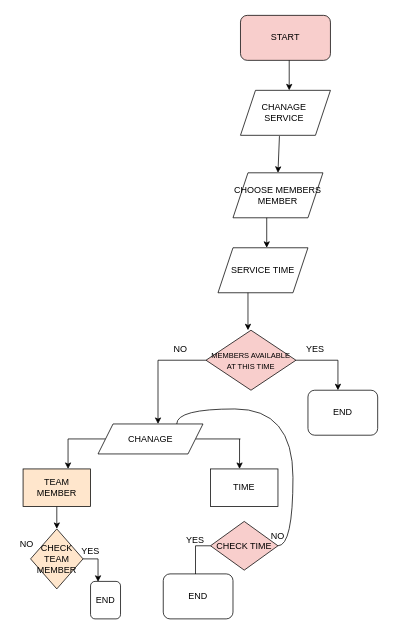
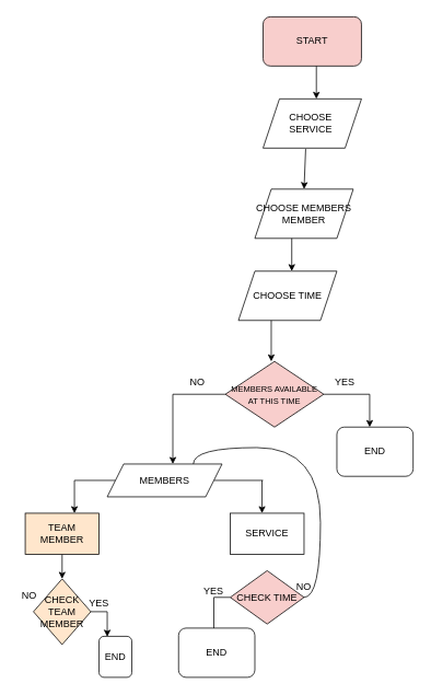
- <mxCell id="4" value="CHANAGE&amp;nbsp;&lt;div&gt;SERVICE&amp;nbsp;&lt;/div&gt;" style="shape=parallelogram;perimeter=parallelogramPerimeter;whiteSpace=wrap;html=1;fixedSize=1;" parent="1" vertex="1"><mxGeometry x="320" y="120" width="120" height="60" as="geometry" /></mxCell>
+ <mxCell id="4" value="CHOOSE&amp;nbsp;&lt;div&gt;SERVICE&amp;nbsp;&lt;/div&gt;" style="shape=parallelogram;perimeter=parallelogramPerimeter;whiteSpace=wrap;html=1;fixedSize=1;" parent="1" vertex="1"><mxGeometry x="320" y="120" width="120" height="60" as="geometry" /></mxCell>
- <mxCell id="8" value="SERVICE TIME" style="shape=parallelogram;perimeter=parallelogramPerimeter;whiteSpace=wrap;html=1;fixedSize=1;" parent="1" vertex="1"><mxGeometry x="290" y="330" width="120" height="60" as="geometry" /></mxCell>
+ <mxCell id="8" value="CHOOSE TIME" style="shape=parallelogram;perimeter=parallelogramPerimeter;whiteSpace=wrap;html=1;fixedSize=1;" parent="1" vertex="1"><mxGeometry x="290" y="330" width="120" height="60" as="geometry" /></mxCell>
- <mxCell id="25" value="CHANAGE" style="shape=parallelogram;perimeter=parallelogramPerimeter;whiteSpace=wrap;html=1;fixedSize=1;" parent="1" vertex="1"><mxGeometry x="130" y="565" width="140" height="40" as="geometry" /></mxCell>
+ <mxCell id="25" value="MEMBERS" style="shape=parallelogram;perimeter=parallelogramPerimeter;whiteSpace=wrap;html=1;fixedSize=1;" parent="1" vertex="1"><mxGeometry x="130" y="565" width="140" height="40" as="geometry" /></mxCell>
- <mxCell id="20" value="TIME" style="rounded=0;whiteSpace=wrap;html=1;" parent="1" vertex="1"><mxGeometry x="280" y="625" width="90" height="50" as="geometry" /></mxCell>
+ <mxCell id="20" value="SERVICE" style="rounded=0;whiteSpace=wrap;html=1;" parent="1" vertex="1"><mxGeometry x="280" y="625" width="90" height="50" as="geometry" /></mxCell>
